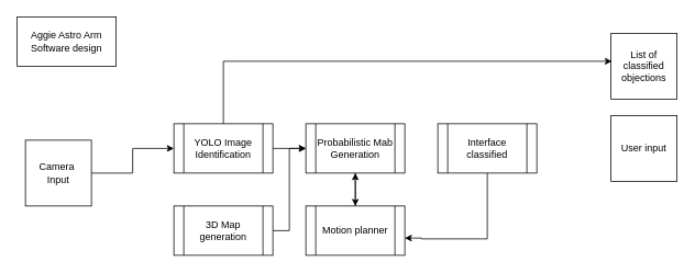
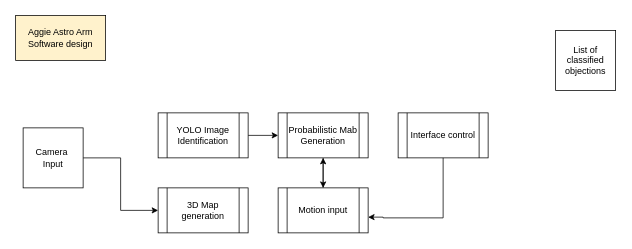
- <mxCell id="18" value="Aggie Astro Arm Software design" style="rounded=0;whiteSpace=wrap;html=1;" vertex="1" parent="1"><mxGeometry x="20" y="20" width="120" height="60" as="geometry" /></mxCell>
+ <mxCell id="18" value="Aggie Astro Arm Software design" style="rounded=0;whiteSpace=wrap;html=1;fillColor=#fff2cc;" vertex="1" parent="1"><mxGeometry x="20" y="20" width="120" height="60" as="geometry" /></mxCell>
- <mxCell id="17" style="edgeStyle=orthogonalEdgeStyle;rounded=0;orthogonalLoop=1;jettySize=auto;html=1;exitX=0.5;exitY=0;exitDx=0;exitDy=0;entryX=0.013;entryY=0.425;entryDx=0;entryDy=0;entryPerimeter=0;" edge="1" parent="1" source="3" target="16"><mxGeometry relative="1" as="geometry" /></mxCell>
- <mxCell id="11" style="edgeStyle=orthogonalEdgeStyle;rounded=0;orthogonalLoop=1;jettySize=auto;html=1;" edge="1" parent="1" source="13" target="3"><mxGeometry relative="1" as="geometry" /></mxCell>
- <mxCell id="6" value="Interface classified" style="shape=process;whiteSpace=wrap;html=1;backgroundOutline=1;" vertex="1" parent="1"><mxGeometry x="530" y="150" width="120" height="60" as="geometry" /></mxCell>
+ <mxCell id="6" value="Interface control" style="shape=process;whiteSpace=wrap;html=1;backgroundOutline=1;" vertex="1" parent="1"><mxGeometry x="530" y="150" width="120" height="60" as="geometry" /></mxCell>
- <mxCell id="15" value="User input" style="whiteSpace=wrap;html=1;aspect=fixed;" vertex="1" parent="1"><mxGeometry x="740" y="140" width="80" height="80" as="geometry" /></mxCell>
- <mxCell id="9" style="edgeStyle=orthogonalEdgeStyle;rounded=0;orthogonalLoop=1;jettySize=auto;html=1;exitX=1;exitY=0.5;exitDx=0;exitDy=0;entryX=0;entryY=0.5;entryDx=0;entryDy=0;" edge="1" parent="1" source="10" target="5"><mxGeometry relative="1" as="geometry" /></mxCell>
+ <mxCell id="12" style="edgeStyle=orthogonalEdgeStyle;rounded=0;orthogonalLoop=1;jettySize=auto;html=1;entryX=0;entryY=0.5;entryDx=0;entryDy=0;" edge="1" parent="1" source="13" target="10"><mxGeometry relative="1" as="geometry" /></mxCell>
- <mxCell id="8" value="Motion planner" style="shape=process;whiteSpace=wrap;html=1;backgroundOutline=1;" vertex="1" parent="1"><mxGeometry x="370" y="250" width="120" height="60" as="geometry" /></mxCell>
+ <mxCell id="8" value="Motion input" style="shape=process;whiteSpace=wrap;html=1;backgroundOutline=1;" vertex="1" parent="1"><mxGeometry x="370" y="250" width="120" height="60" as="geometry" /></mxCell>
